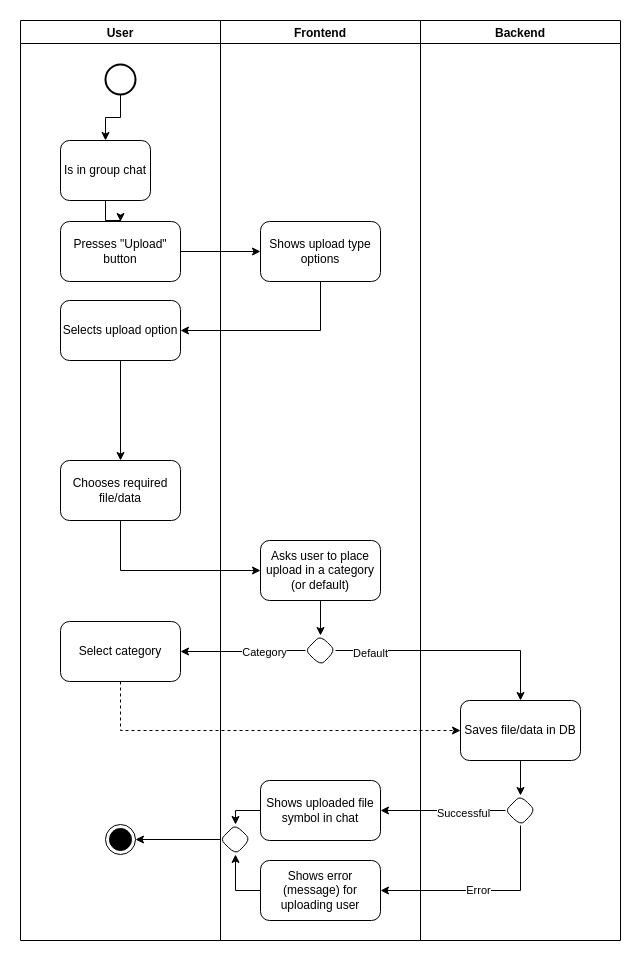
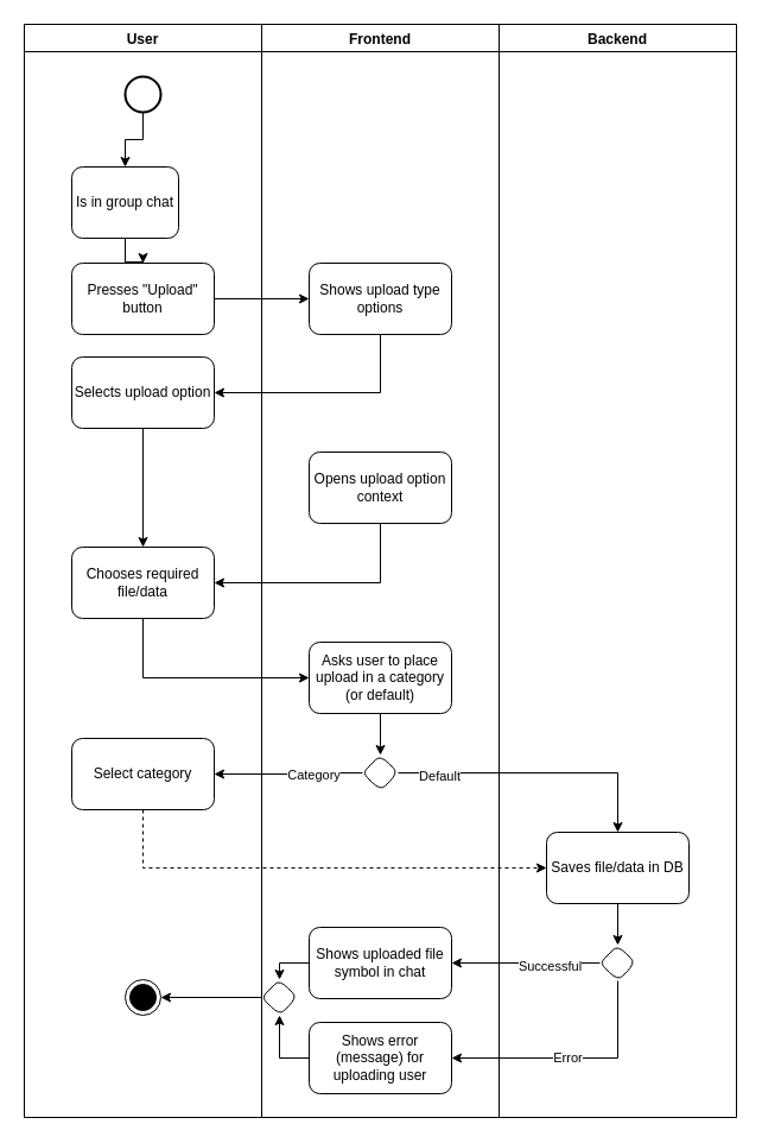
+ <mxCell id="4" value="Opens upload option context" style="rounded=1;whiteSpace=wrap;html=1;" vertex="1" parent="2"><mxGeometry x="40" y="360" width="120" height="60" as="geometry" /></mxCell>
+ <mxCell id="30" style="edgeStyle=orthogonalEdgeStyle;rounded=0;orthogonalLoop=1;jettySize=auto;html=1;entryX=1;entryY=0.5;entryDx=0;entryDy=0;" edge="1" parent="1" source="4" target="18"><mxGeometry relative="1" as="geometry"><Array as="points"><mxPoint x="320" y="490" /></Array></mxGeometry></mxCell>
